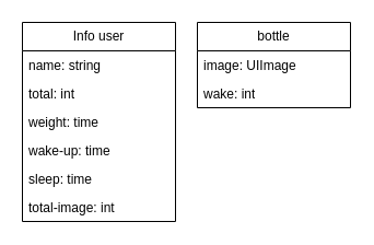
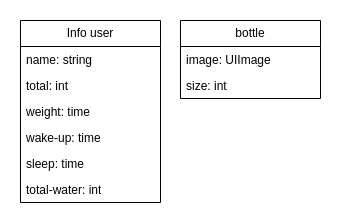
- <mxCell id="11" value="wake: int" style="text;strokeColor=none;fillColor=none;align=left;verticalAlign=top;spacingLeft=4;spacingRight=4;overflow=hidden;rotatable=0;points=[[0,0.5],[1,0.5]];portConstraint=eastwest;whiteSpace=wrap;html=1;" vertex="1" parent="9"><mxGeometry y="52" width="140" height="26" as="geometry" /></mxCell>
+ <mxCell id="11" value="size: int" style="text;strokeColor=none;fillColor=none;align=left;verticalAlign=top;spacingLeft=4;spacingRight=4;overflow=hidden;rotatable=0;points=[[0,0.5],[1,0.5]];portConstraint=eastwest;whiteSpace=wrap;html=1;" vertex="1" parent="9"><mxGeometry y="52" width="140" height="26" as="geometry" /></mxCell>
- <mxCell id="8" value="total-image: int" style="text;strokeColor=none;fillColor=none;align=left;verticalAlign=top;spacingLeft=4;spacingRight=4;overflow=hidden;rotatable=0;points=[[0,0.5],[1,0.5]];portConstraint=eastwest;whiteSpace=wrap;html=1;" vertex="1" parent="2"><mxGeometry y="156" width="140" height="26" as="geometry" /></mxCell>
+ <mxCell id="8" value="total-water: int" style="text;strokeColor=none;fillColor=none;align=left;verticalAlign=top;spacingLeft=4;spacingRight=4;overflow=hidden;rotatable=0;points=[[0,0.5],[1,0.5]];portConstraint=eastwest;whiteSpace=wrap;html=1;" vertex="1" parent="2"><mxGeometry y="156" width="140" height="26" as="geometry" /></mxCell>
